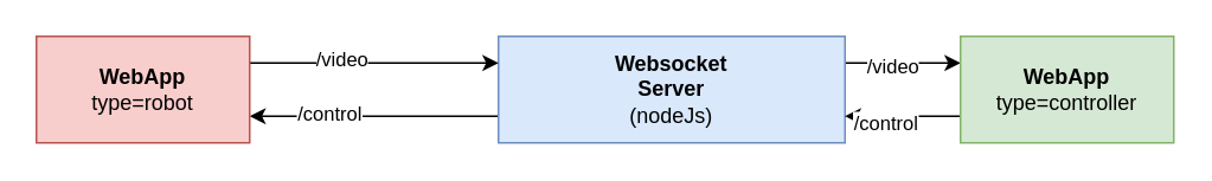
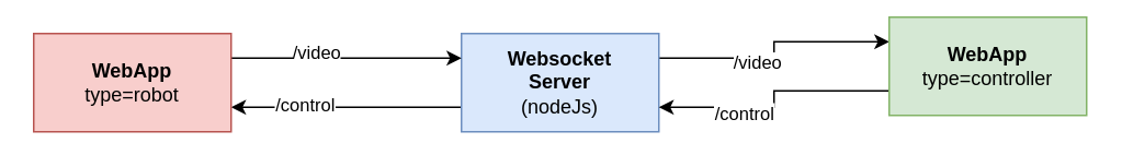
- <mxCell id="6" value="&lt;b&gt;Websocket&lt;/b&gt;&lt;div&gt;&lt;b&gt;Server&lt;/b&gt;&lt;/div&gt;&lt;div&gt;(nodeJs)&lt;/div&gt;" style="rounded=0;whiteSpace=wrap;html=1;fillColor=#dae8fc;strokeColor=#6c8ebf;" vertex="1" parent="1"><mxGeometry x="280" y="20" width="195" height="60" as="geometry" /></mxCell>
+ <mxCell id="6" value="&lt;b&gt;Websocket&lt;/b&gt;&lt;div&gt;&lt;b&gt;Server&lt;/b&gt;&lt;/div&gt;&lt;div&gt;(nodeJs)&lt;/div&gt;" style="rounded=0;whiteSpace=wrap;html=1;fillColor=#dae8fc;strokeColor=#6c8ebf;" vertex="1" parent="1"><mxGeometry x="280" y="20" width="120" height="60" as="geometry" /></mxCell>
- <mxCell id="12" value="&lt;div&gt;&lt;b&gt;WebApp&lt;/b&gt;&lt;/div&gt;type=controller" style="rounded=0;whiteSpace=wrap;html=1;fillColor=#d5e8d4;strokeColor=#82b366;" vertex="1" parent="1"><mxGeometry x="540" y="20" width="120" height="60" as="geometry" /></mxCell>
+ <mxCell id="12" value="&lt;div&gt;&lt;b&gt;WebApp&lt;/b&gt;&lt;/div&gt;type=controller" style="rounded=0;whiteSpace=wrap;html=1;fillColor=#d5e8d4;strokeColor=#82b366;" vertex="1" parent="1"><mxGeometry x="540" y="10" width="120" height="60" as="geometry" /></mxCell>
